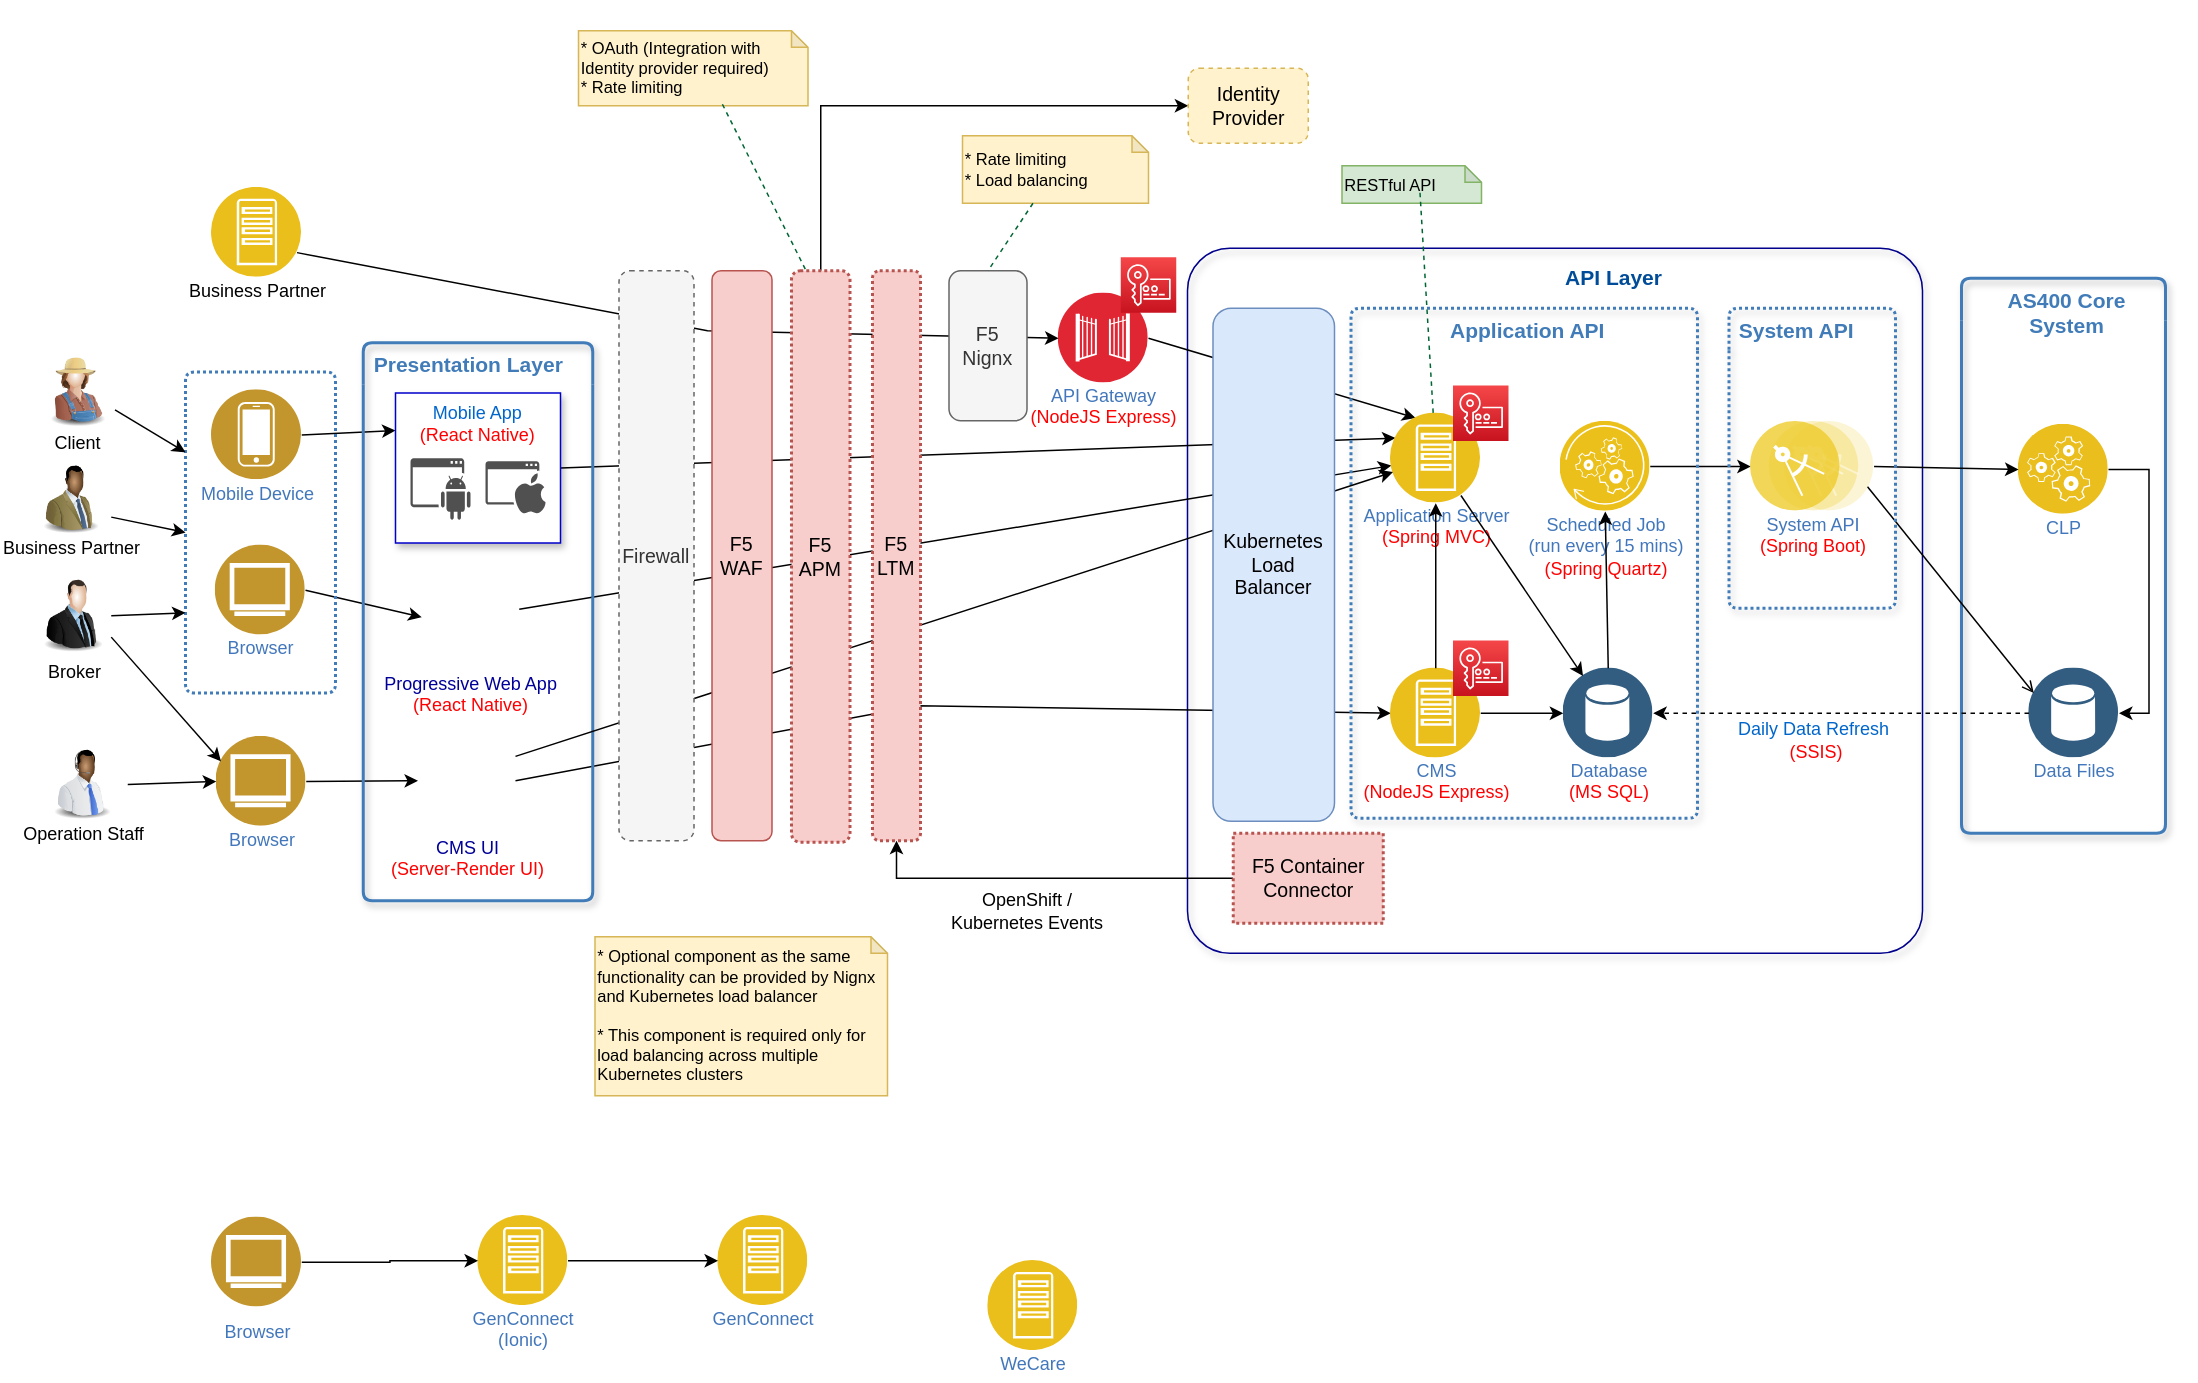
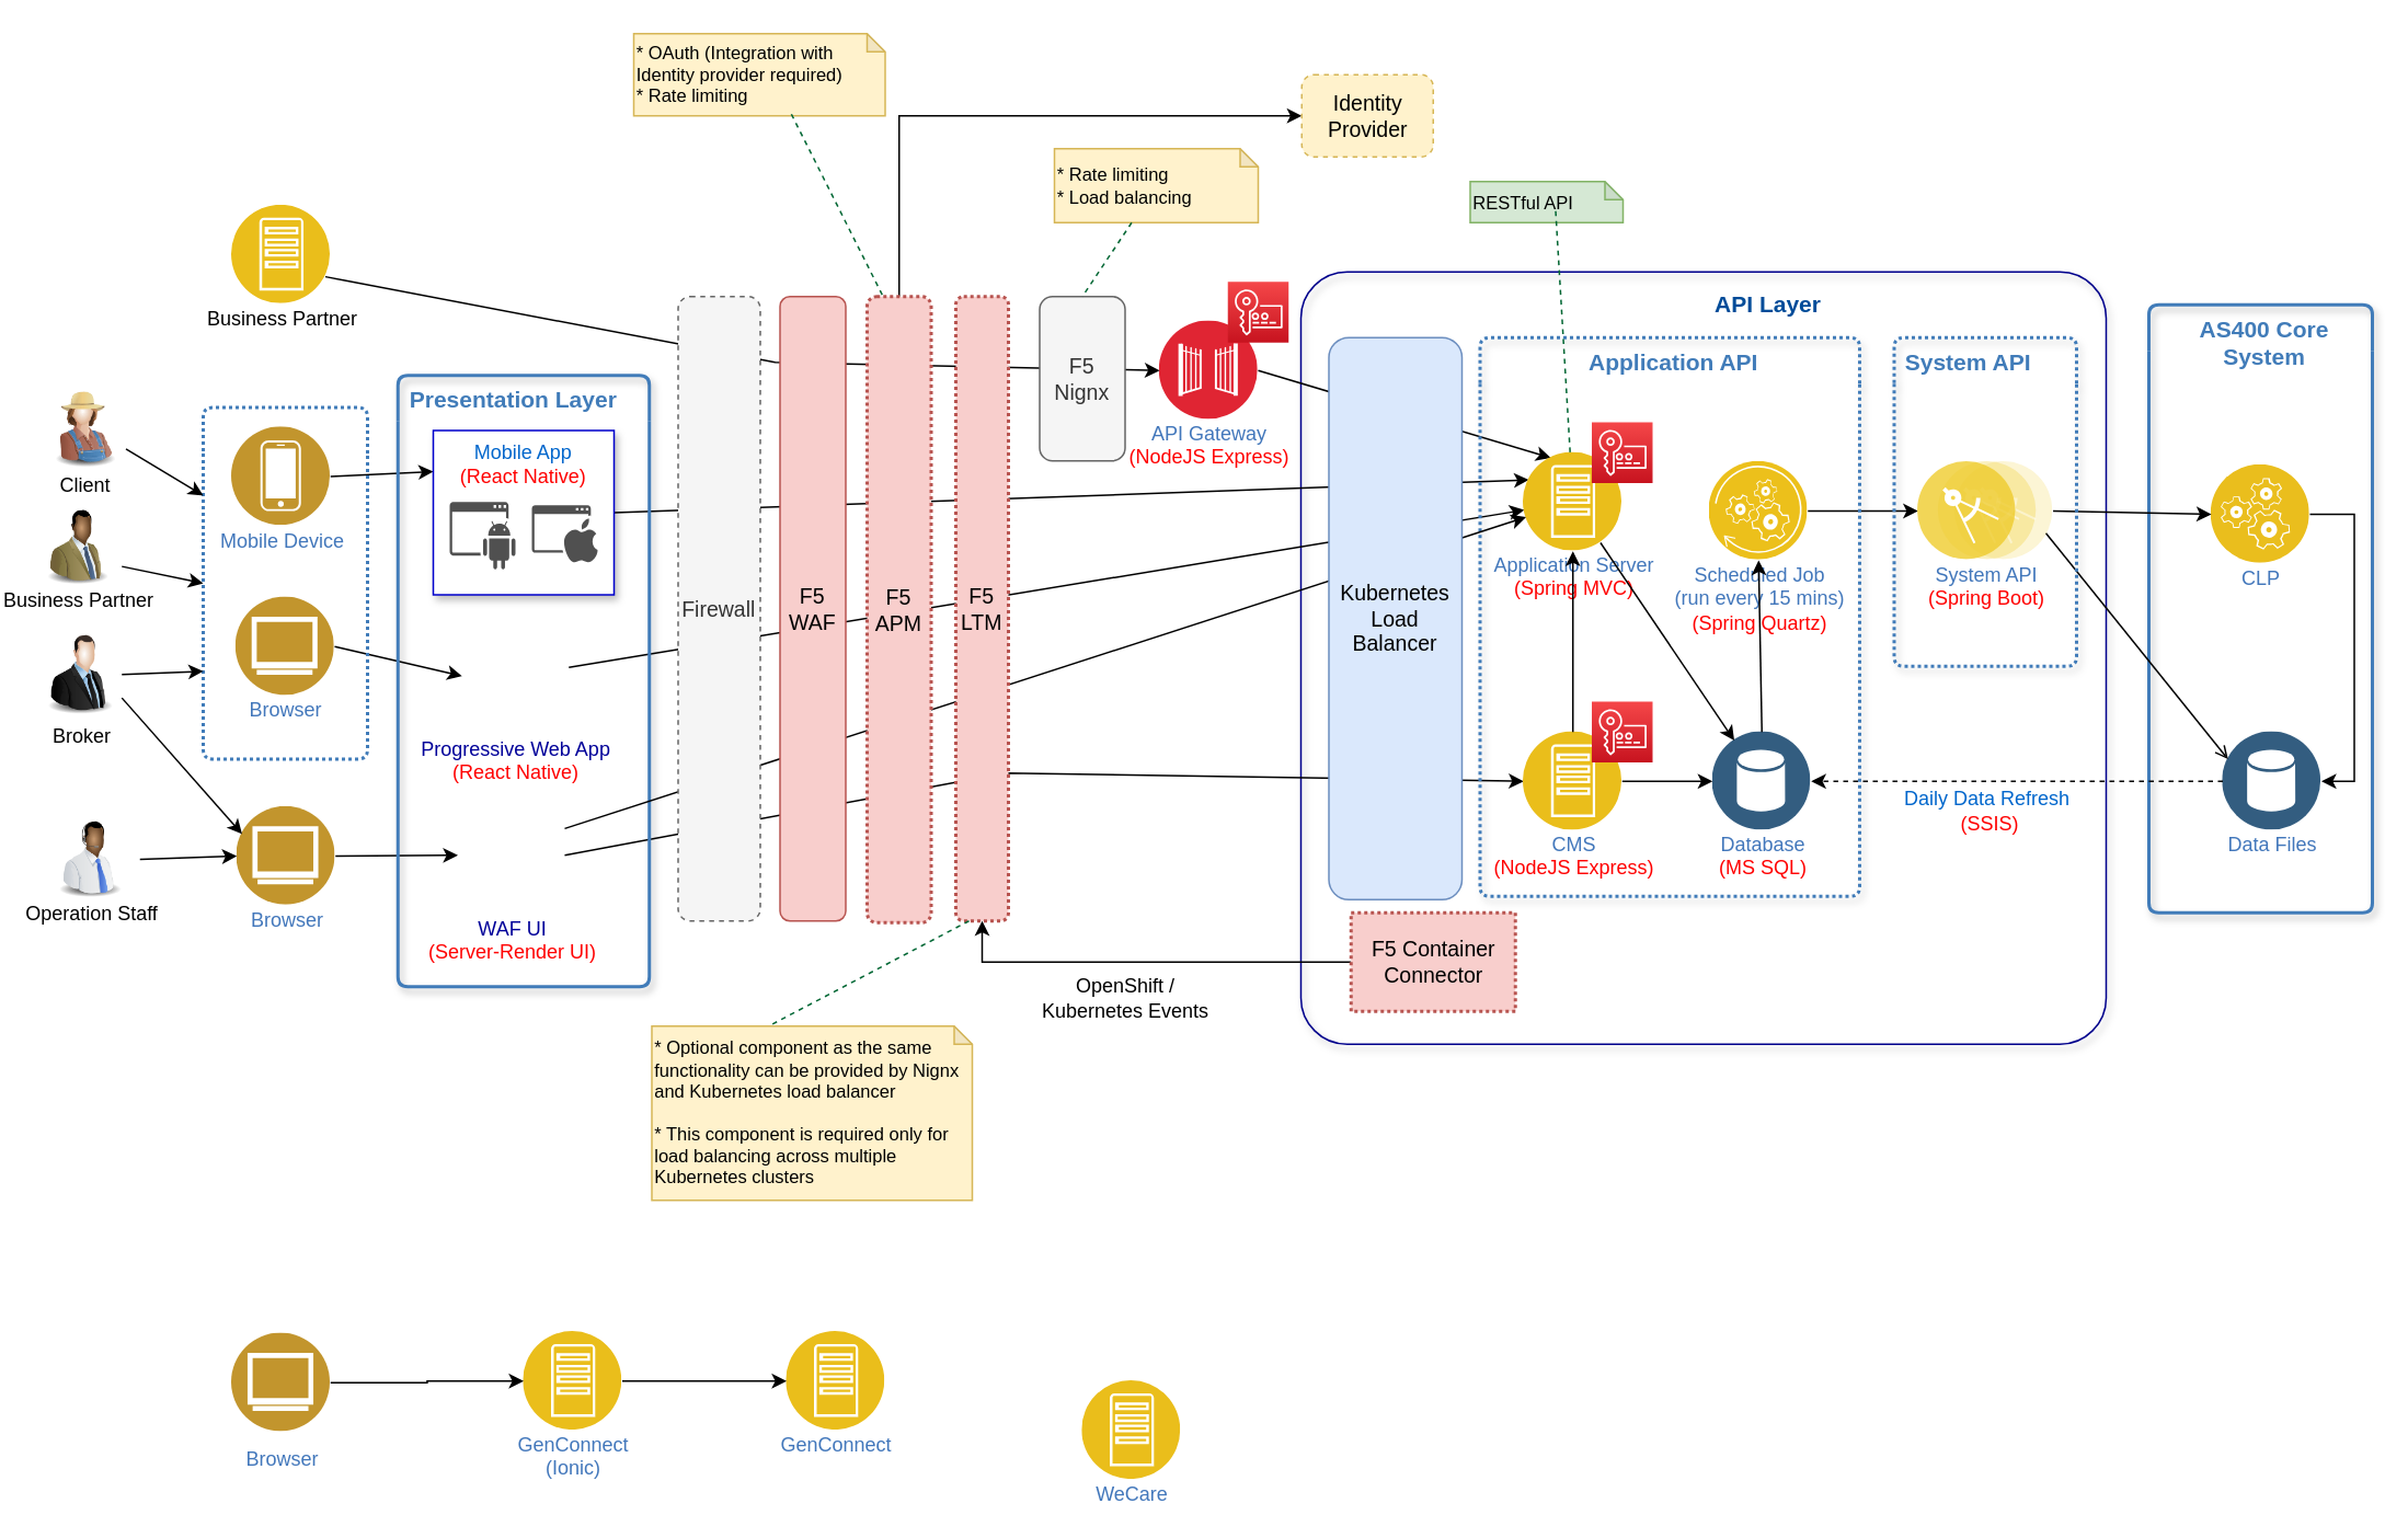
- <mxCell id="25" value="&lt;div style=&quot;text-align: center ; font-size: 12px&quot;&gt;&lt;span&gt;&lt;font style=&quot;font-size: 12px&quot; color=&quot;#000099&quot;&gt;CMS UI&lt;/font&gt;&lt;/span&gt;&lt;/div&gt;&lt;font color=&quot;#ff0000&quot; style=&quot;font-size: 12px&quot;&gt;&lt;div style=&quot;text-align: center&quot;&gt;&lt;span&gt;(Server-Render UI)&lt;/span&gt;&lt;/div&gt;&lt;/font&gt;" style="shape=image;html=1;verticalAlign=top;verticalLabelPosition=bottom;labelBackgroundColor=#ffffff;imageAspect=0;aspect=fixed;image=https://cdn2.iconfinder.com/data/icons/bitsies/128/Application-128.png;fontSize=11;fontColor=#FF0000;align=center;spacing=0;spacingLeft=0;spacingRight=0;" parent="19" vertex="1"><mxGeometry x="36.5" y="259.5" width="65" height="65" as="geometry" /></mxCell>
+ <mxCell id="25" value="&lt;div style=&quot;text-align: center ; font-size: 12px&quot;&gt;&lt;span&gt;&lt;font style=&quot;font-size: 12px&quot; color=&quot;#000099&quot;&gt;WAF UI&lt;/font&gt;&lt;/span&gt;&lt;/div&gt;&lt;font color=&quot;#ff0000&quot; style=&quot;font-size: 12px&quot;&gt;&lt;div style=&quot;text-align: center&quot;&gt;&lt;span&gt;(Server-Render UI)&lt;/span&gt;&lt;/div&gt;&lt;/font&gt;" style="shape=image;html=1;verticalAlign=top;verticalLabelPosition=bottom;labelBackgroundColor=#ffffff;imageAspect=0;aspect=fixed;image=https://cdn2.iconfinder.com/data/icons/bitsies/128/Application-128.png;fontSize=11;fontColor=#FF0000;align=center;spacing=0;spacingLeft=0;spacingRight=0;" parent="19" vertex="1"><mxGeometry x="36.5" y="259.5" width="65" height="65" as="geometry" /></mxCell>
+ <mxCell id="84" value="" style="endArrow=none;dashed=1;html=1;fontSize=11;strokeColor=#006633;exitX=0.25;exitY=1;exitDx=0;exitDy=0;entryX=0;entryY=0;entryDx=71;entryDy=0;entryPerimeter=0;" edge="1" parent="1" source="69" target="80"><mxGeometry width="50" height="50" relative="1" as="geometry"><mxPoint x="602" y="640" as="sourcePoint" /><mxPoint x="658" y="751" as="targetPoint" /></mxGeometry></mxCell>
